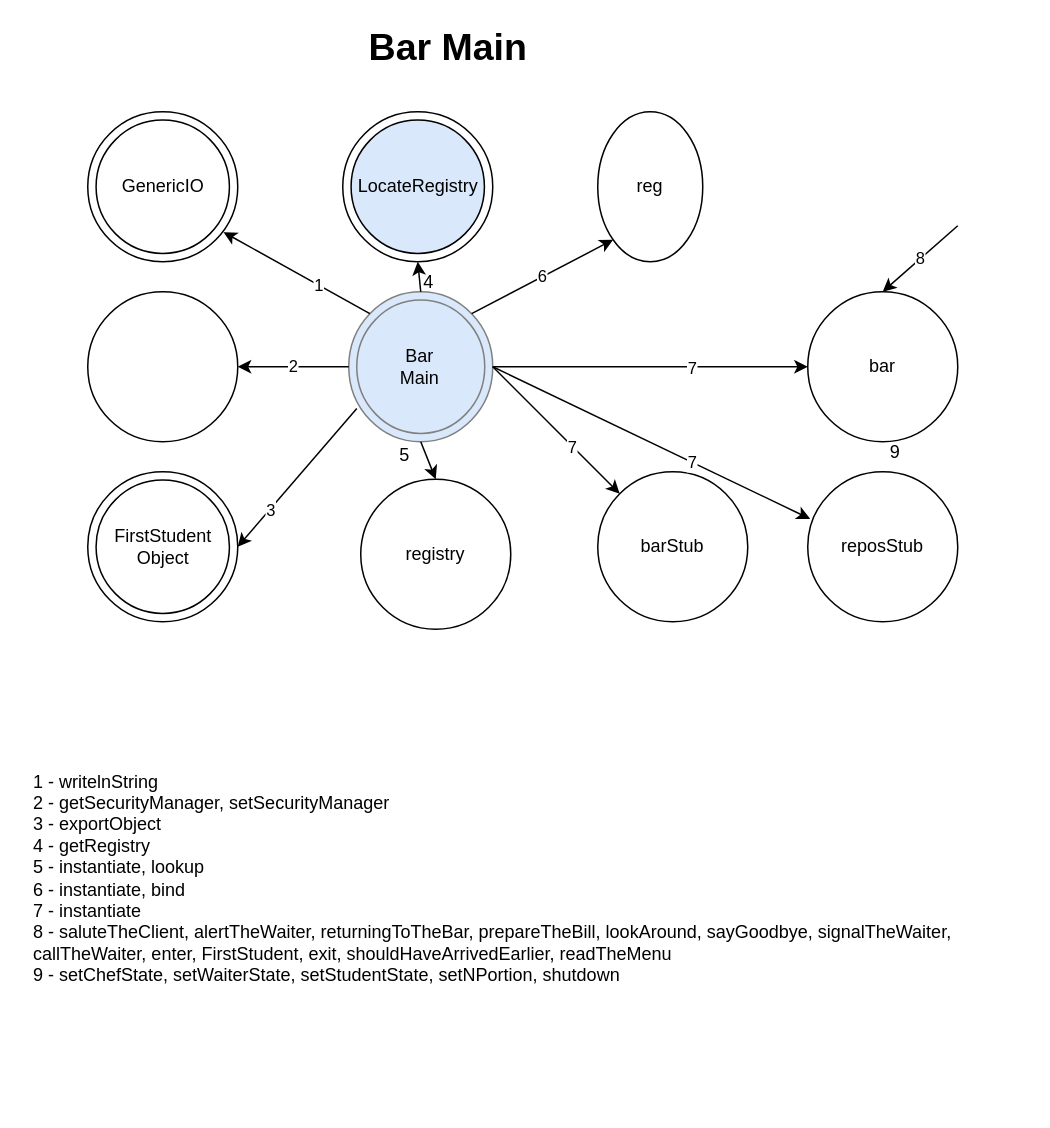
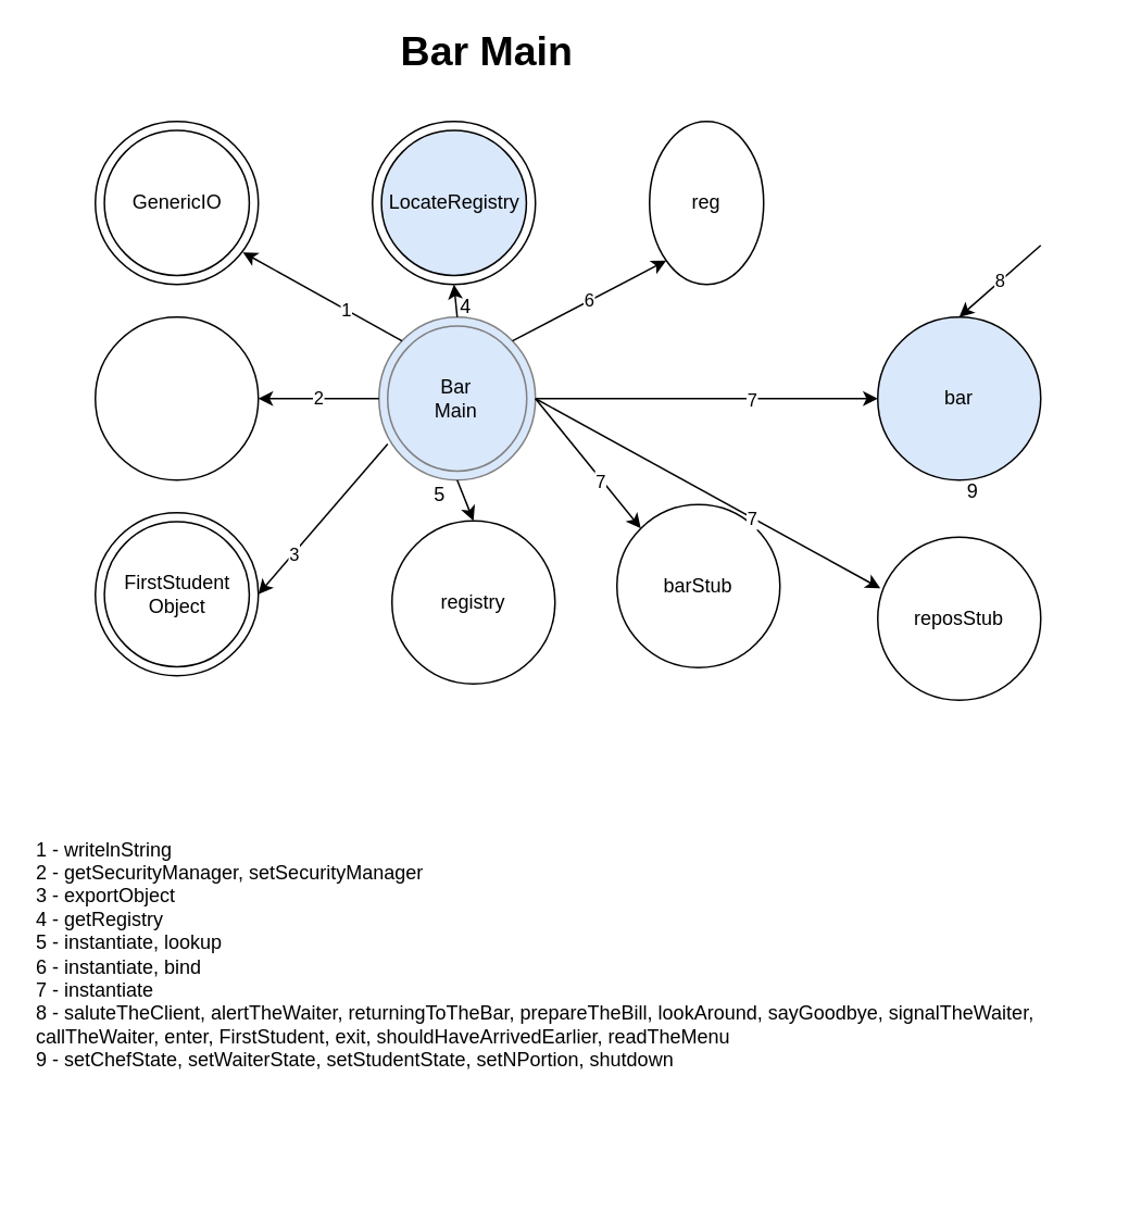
- <mxCell id="22" value="bar" style="ellipse;whiteSpace=wrap;html=1;aspect=fixed;" vertex="1" parent="1"><mxGeometry x="538" y="194" width="100" height="100" as="geometry" /></mxCell>
+ <mxCell id="22" value="bar" style="ellipse;whiteSpace=wrap;html=1;aspect=fixed;fillColor=#dae8fc;" vertex="1" parent="1"><mxGeometry x="538" y="194" width="100" height="100" as="geometry" /></mxCell>
- <mxCell id="20" value="barStub" style="ellipse;whiteSpace=wrap;html=1;aspect=fixed;" vertex="1" parent="1"><mxGeometry x="398" y="314" width="100" height="100" as="geometry" /></mxCell>
+ <mxCell id="20" value="barStub" style="ellipse;whiteSpace=wrap;html=1;aspect=fixed;" vertex="1" parent="1"><mxGeometry x="378" y="309" width="100" height="100" as="geometry" /></mxCell>
- <mxCell id="21" value="reposStub" style="ellipse;whiteSpace=wrap;html=1;aspect=fixed;" vertex="1" parent="1"><mxGeometry x="538" y="314" width="100" height="100" as="geometry" /></mxCell>
+ <mxCell id="21" value="reposStub" style="ellipse;whiteSpace=wrap;html=1;aspect=fixed;" vertex="1" parent="1"><mxGeometry x="538" y="329" width="100" height="100" as="geometry" /></mxCell>
